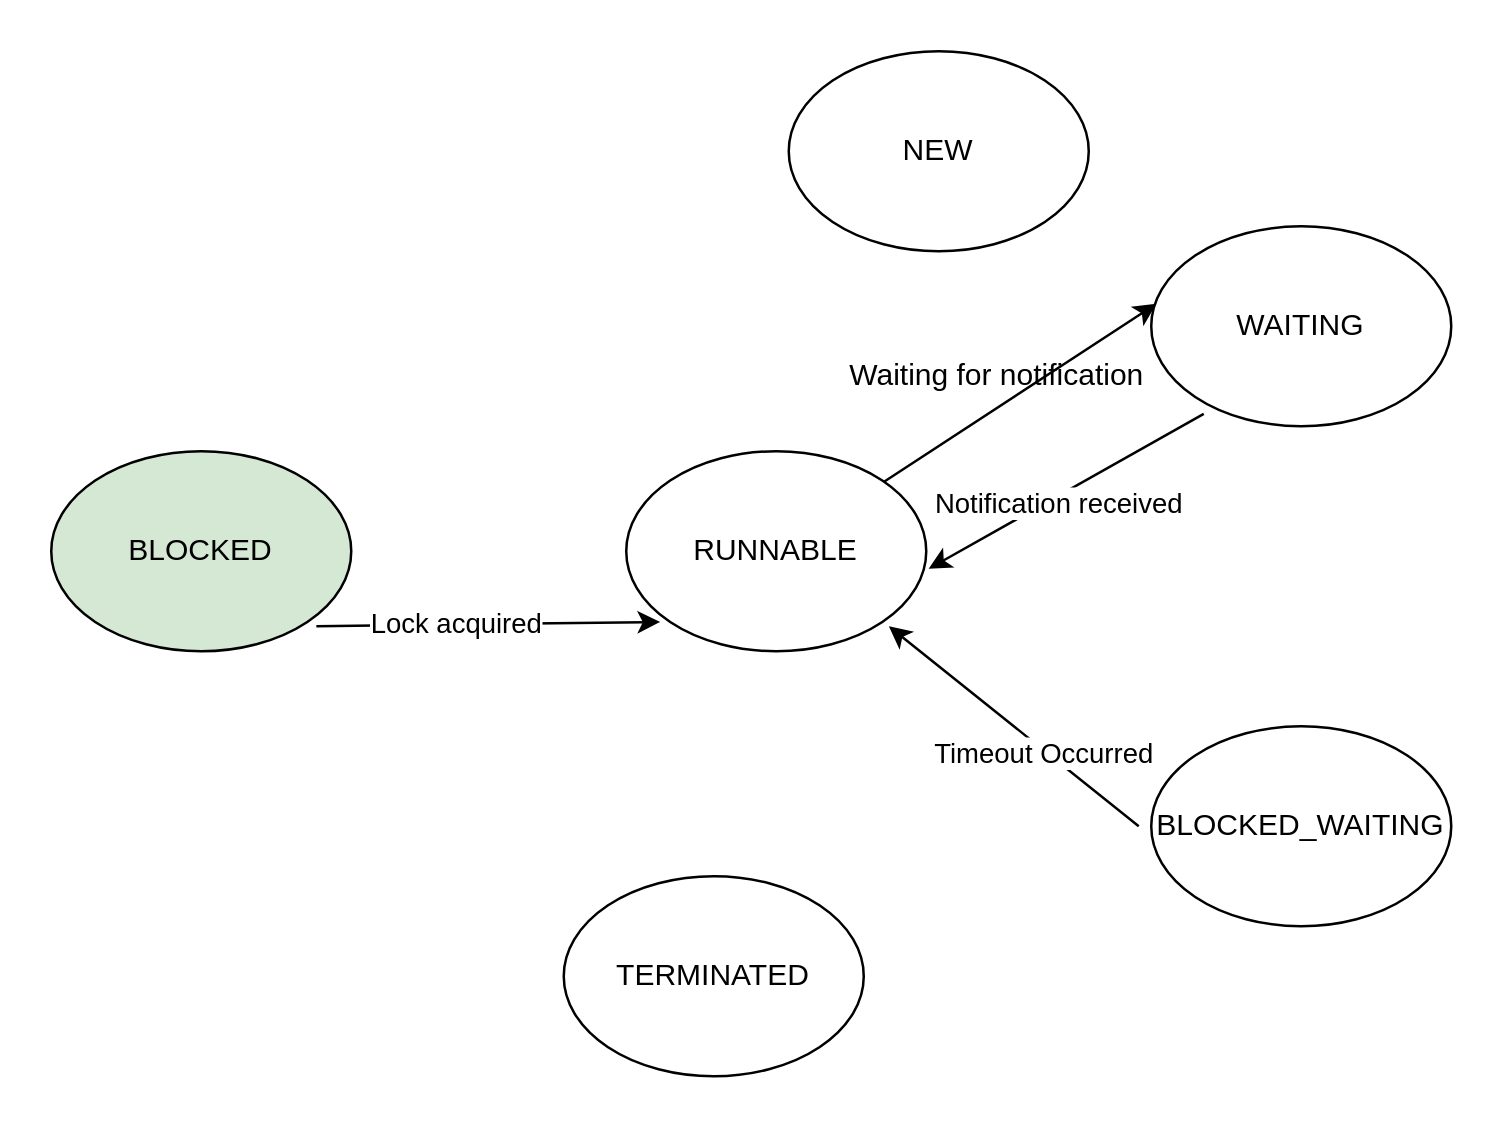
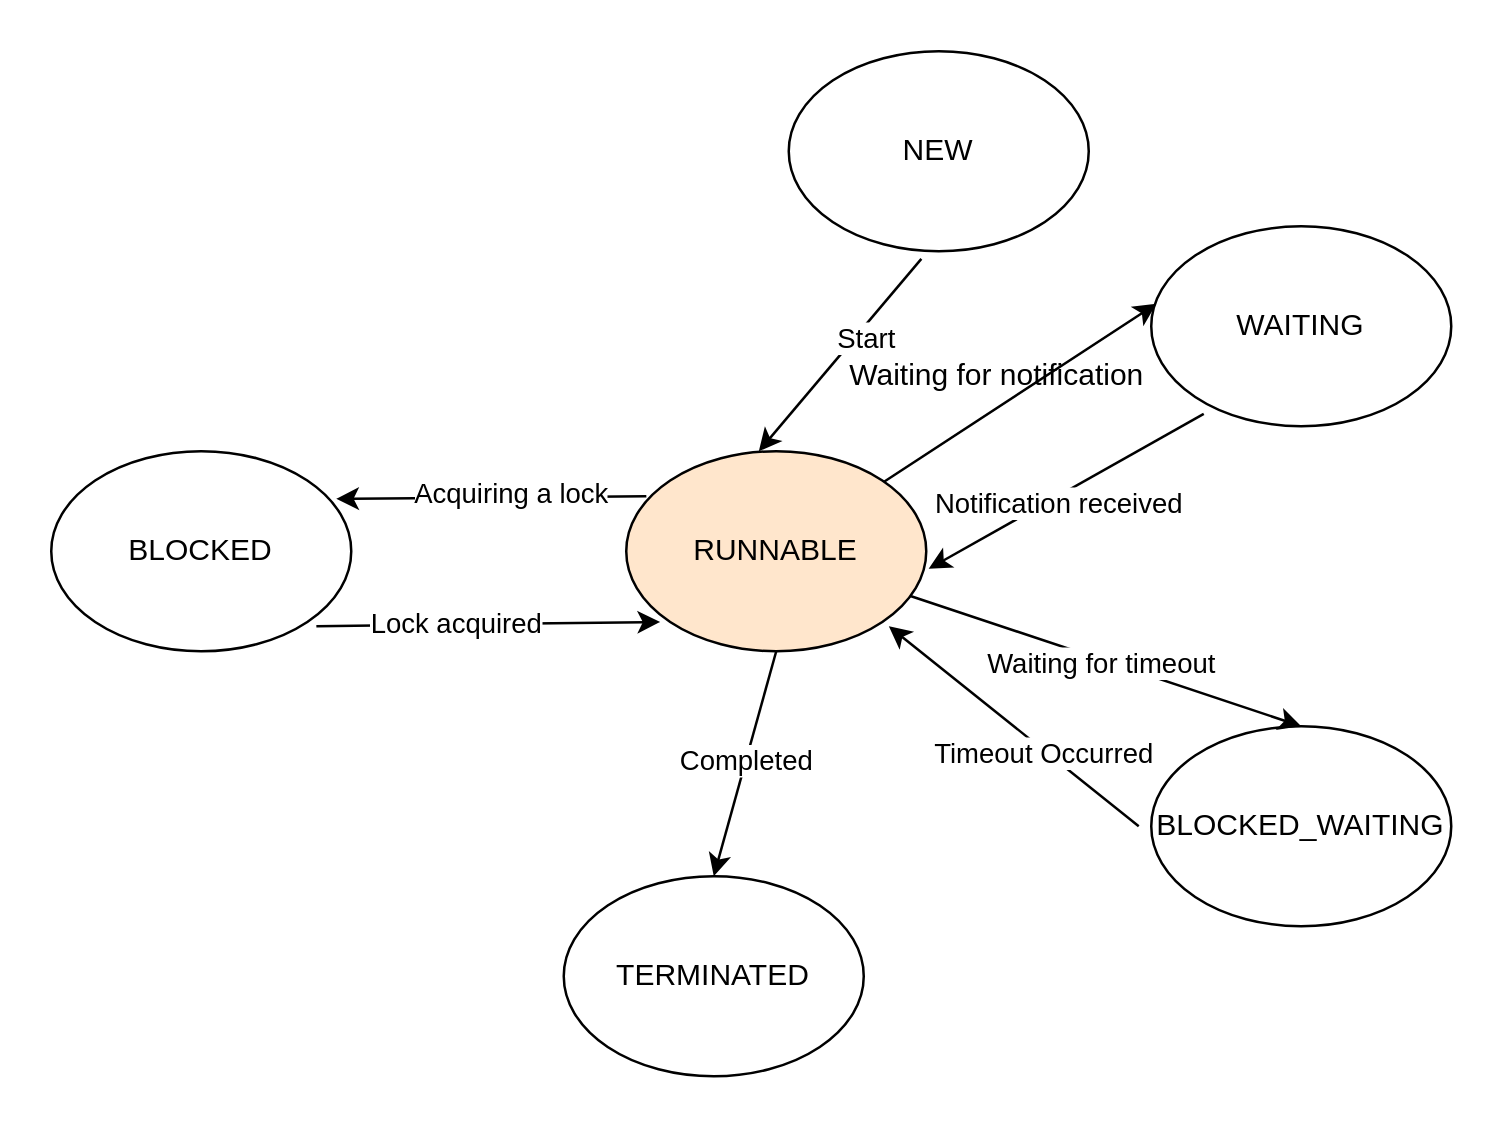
+ <mxCell id="8" value="" style="endArrow=classic;html=1;exitX=0.442;exitY=1.038;exitDx=0;exitDy=0;exitPerimeter=0;entryX=0.442;entryY=0;entryDx=0;entryDy=0;entryPerimeter=0;" edge="1" parent="1" source="2" target="3"><mxGeometry width="50" height="50" relative="1" as="geometry"><mxPoint x="320" y="260" as="sourcePoint" /><mxPoint x="370" y="210" as="targetPoint" /></mxGeometry></mxCell>
+ <mxCell id="9" value="Start" style="edgeLabel;html=1;align=center;verticalAlign=middle;resizable=0;points=[];" vertex="1" connectable="0" parent="8"><mxGeometry x="-0.221" y="3" relative="1" as="geometry"><mxPoint as="offset" /></mxGeometry></mxCell>
+ <mxCell id="12" value="" style="endArrow=classic;html=1;entryX=0.95;entryY=0.238;entryDx=0;entryDy=0;entryPerimeter=0;exitX=0.067;exitY=0.225;exitDx=0;exitDy=0;exitPerimeter=0;" edge="1" parent="1" source="3" target="5"><mxGeometry width="50" height="50" relative="1" as="geometry"><mxPoint x="320" y="260" as="sourcePoint" /><mxPoint x="370" y="210" as="targetPoint" /></mxGeometry></mxCell>
+ <mxCell id="13" value="Acquiring a lock" style="edgeLabel;html=1;align=center;verticalAlign=middle;resizable=0;points=[];" vertex="1" connectable="0" parent="12"><mxGeometry x="0.258" y="-2" relative="1" as="geometry"><mxPoint x="23.97" as="offset" /></mxGeometry></mxCell>
- <mxCell id="5" value="BLOCKED" style="ellipse;whiteSpace=wrap;html=1;fillColor=#d5e8d4;" vertex="1" parent="1"><mxGeometry x="20" y="180" width="120" height="80" as="geometry" /></mxCell>
+ <mxCell id="5" value="BLOCKED" style="ellipse;whiteSpace=wrap;html=1;" vertex="1" parent="1"><mxGeometry x="20" y="180" width="120" height="80" as="geometry" /></mxCell>
- <mxCell id="3" value="RUNNABLE" style="ellipse;whiteSpace=wrap;html=1;" vertex="1" parent="1"><mxGeometry x="250" y="180" width="120" height="80" as="geometry" /></mxCell>
+ <mxCell id="3" value="RUNNABLE" style="ellipse;whiteSpace=wrap;html=1;fillColor=#ffe6cc;" vertex="1" parent="1"><mxGeometry x="250" y="180" width="120" height="80" as="geometry" /></mxCell>
+ <mxCell id="19" value="" style="endArrow=classic;html=1;entryX=0.5;entryY=0;entryDx=0;entryDy=0;" edge="1" parent="1" source="3" target="7"><mxGeometry width="50" height="50" relative="1" as="geometry"><mxPoint x="320" y="260" as="sourcePoint" /><mxPoint x="370" y="210" as="targetPoint" /></mxGeometry></mxCell>
+ <mxCell id="20" value="Waiting for timeout" style="edgeLabel;html=1;align=center;verticalAlign=middle;resizable=0;points=[];" vertex="1" connectable="0" parent="19"><mxGeometry x="-0.032" y="-1" relative="1" as="geometry"><mxPoint as="offset" /></mxGeometry></mxCell>
+ <mxCell id="10" value="" style="endArrow=classic;html=1;entryX=0.5;entryY=0;entryDx=0;entryDy=0;exitX=0.5;exitY=1;exitDx=0;exitDy=0;" edge="1" parent="1" source="3" target="4"><mxGeometry width="50" height="50" relative="1" as="geometry"><mxPoint x="320" y="260" as="sourcePoint" /><mxPoint x="370" y="210" as="targetPoint" /></mxGeometry></mxCell>
+ <mxCell id="11" value="Completed" style="edgeLabel;html=1;align=center;verticalAlign=middle;resizable=0;points=[];" vertex="1" connectable="0" parent="10"><mxGeometry x="-0.044" relative="1" as="geometry"><mxPoint as="offset" /></mxGeometry></mxCell>
